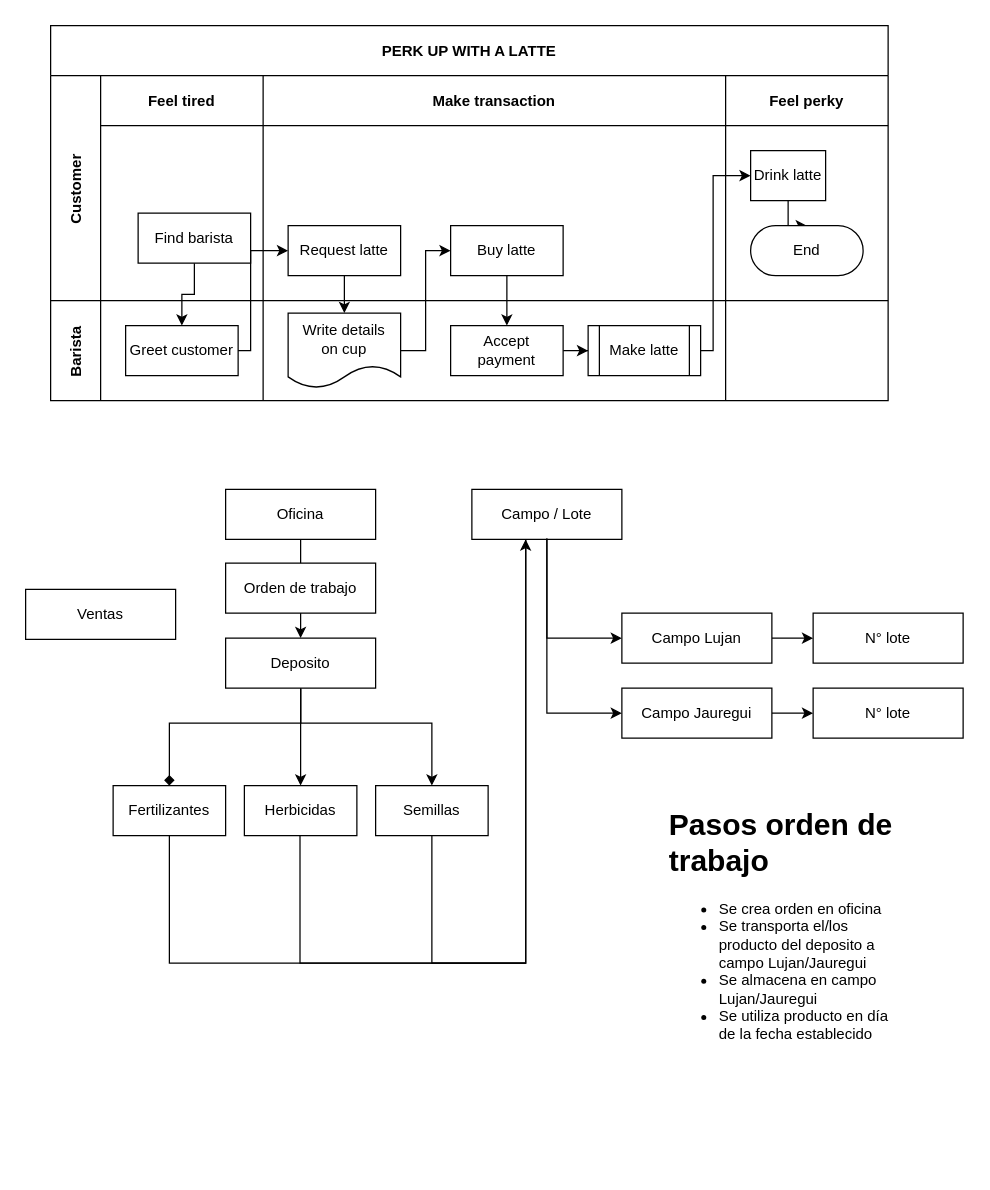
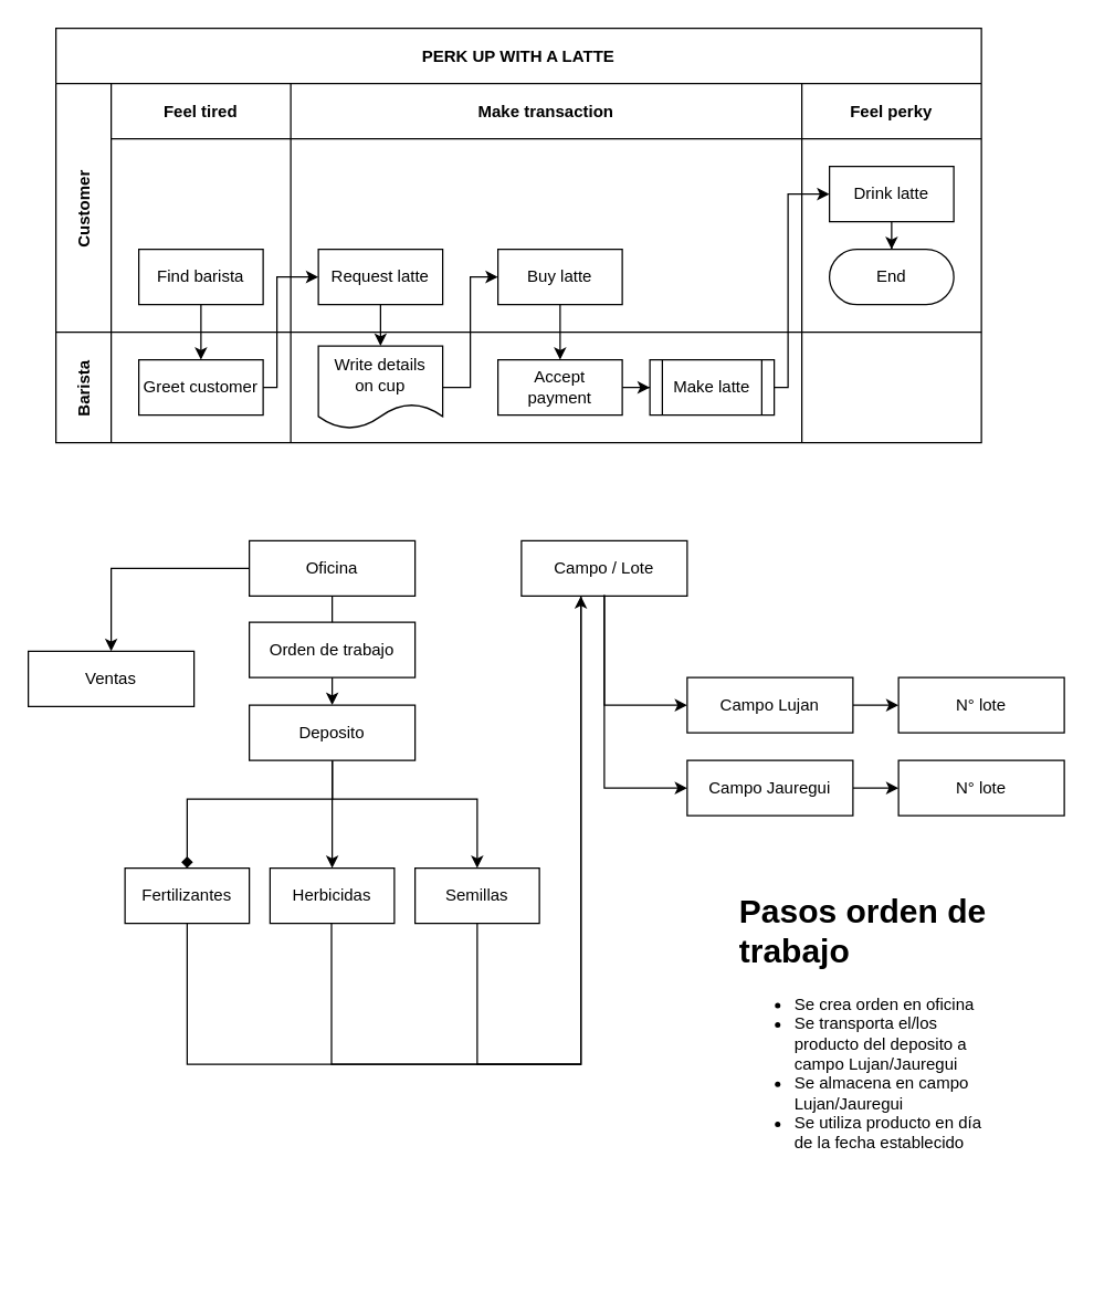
- <mxCell id="12" value="Drink latte" style="rounded=0;whiteSpace=wrap;html=1;" parent="10" vertex="1"><mxGeometry x="20" y="60" width="60" height="40" as="geometry" /></mxCell>
+ <mxCell id="12" value="Drink latte" style="rounded=0;whiteSpace=wrap;html=1;" parent="10" vertex="1"><mxGeometry x="20" y="60" width="90" height="40" as="geometry" /></mxCell>
- <mxCell id="6" value="Find barista" style="rounded=0;whiteSpace=wrap;html=1;" parent="5" vertex="1"><mxGeometry x="30" y="110" width="90" height="40" as="geometry" /></mxCell>
+ <mxCell id="6" value="Find barista" style="rounded=0;whiteSpace=wrap;html=1;" parent="5" vertex="1"><mxGeometry x="20" y="120" width="90" height="40" as="geometry" /></mxCell>
+ <mxCell id="41" value="" style="edgeStyle=orthogonalEdgeStyle;rounded=0;orthogonalLoop=1;jettySize=auto;html=1;" edge="1" parent="1" source="42" target="43"><mxGeometry relative="1" as="geometry" /></mxCell>
